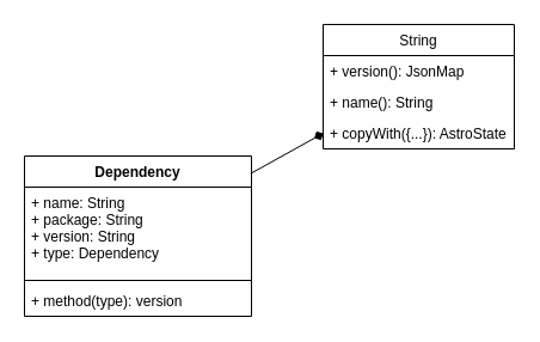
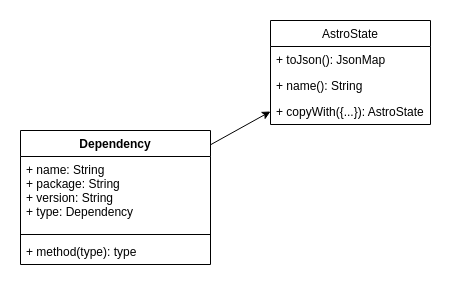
- <mxCell id="7" value="String" style="swimlane;fontStyle=0;childLayout=stackLayout;horizontal=1;startSize=26;fillColor=none;horizontalStack=0;resizeParent=1;resizeParentMax=0;resizeLast=0;collapsible=1;marginBottom=0;" parent="1" vertex="1"><mxGeometry x="270" y="20" width="160" height="104" as="geometry" /></mxCell>
+ <mxCell id="7" value="AstroState" style="swimlane;fontStyle=0;childLayout=stackLayout;horizontal=1;startSize=26;fillColor=none;horizontalStack=0;resizeParent=1;resizeParentMax=0;resizeLast=0;collapsible=1;marginBottom=0;" parent="1" vertex="1"><mxGeometry x="270" y="20" width="160" height="104" as="geometry" /></mxCell>
- <mxCell id="8" value="+ version(): JsonMap" style="text;strokeColor=none;fillColor=none;align=left;verticalAlign=top;spacingLeft=4;spacingRight=4;overflow=hidden;rotatable=0;points=[[0,0.5],[1,0.5]];portConstraint=eastwest;" parent="7" vertex="1"><mxGeometry y="26" width="160" height="26" as="geometry" /></mxCell>
+ <mxCell id="8" value="+ toJson(): JsonMap" style="text;strokeColor=none;fillColor=none;align=left;verticalAlign=top;spacingLeft=4;spacingRight=4;overflow=hidden;rotatable=0;points=[[0,0.5],[1,0.5]];portConstraint=eastwest;" parent="7" vertex="1"><mxGeometry y="26" width="160" height="26" as="geometry" /></mxCell>
- <mxCell id="2" style="edgeStyle=none;html=1;entryX=0;entryY=0.5;entryDx=0;entryDy=0;endArrow=diamond;" parent="1" source="3" target="10" edge="1"><mxGeometry relative="1" as="geometry" /></mxCell>
+ <mxCell id="2" style="edgeStyle=none;html=1;entryX=0;entryY=0.5;entryDx=0;entryDy=0;" parent="1" source="3" target="10" edge="1"><mxGeometry relative="1" as="geometry" /></mxCell>
- <mxCell id="6" value="+ method(type): version" style="text;strokeColor=none;fillColor=none;align=left;verticalAlign=top;spacingLeft=4;spacingRight=4;overflow=hidden;rotatable=0;points=[[0,0.5],[1,0.5]];portConstraint=eastwest;" parent="3" vertex="1"><mxGeometry y="108" width="190" height="26" as="geometry" /></mxCell>
+ <mxCell id="6" value="+ method(type): type" style="text;strokeColor=none;fillColor=none;align=left;verticalAlign=top;spacingLeft=4;spacingRight=4;overflow=hidden;rotatable=0;points=[[0,0.5],[1,0.5]];portConstraint=eastwest;" parent="3" vertex="1"><mxGeometry y="108" width="190" height="26" as="geometry" /></mxCell>
